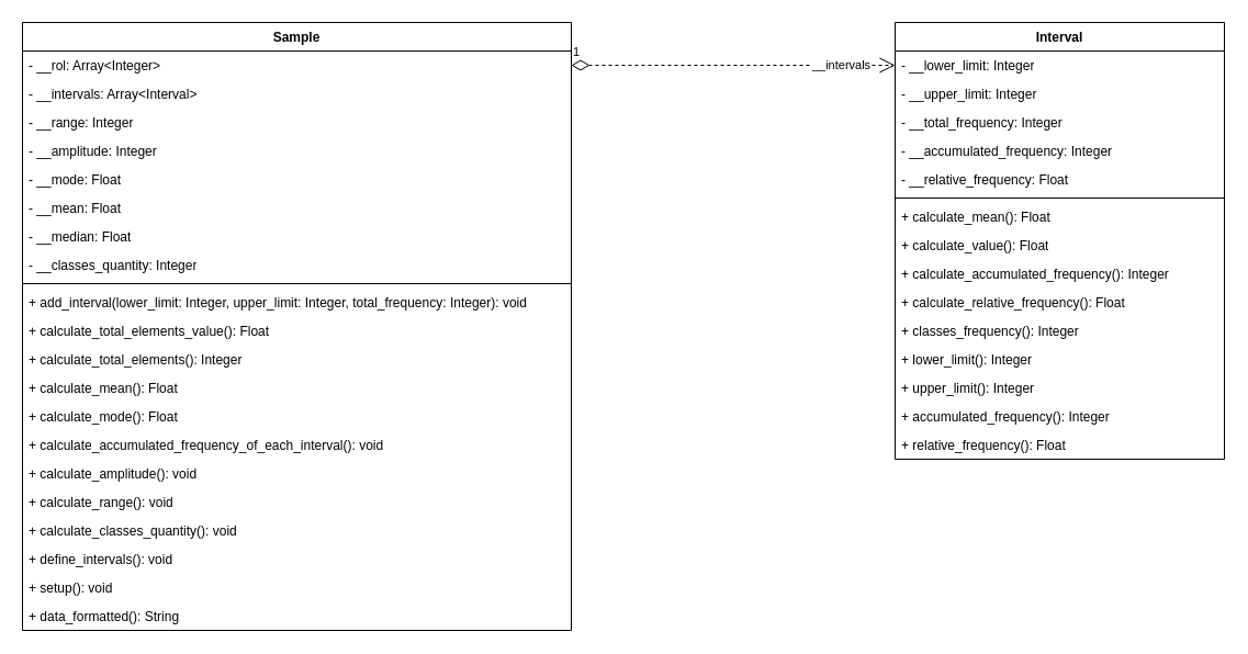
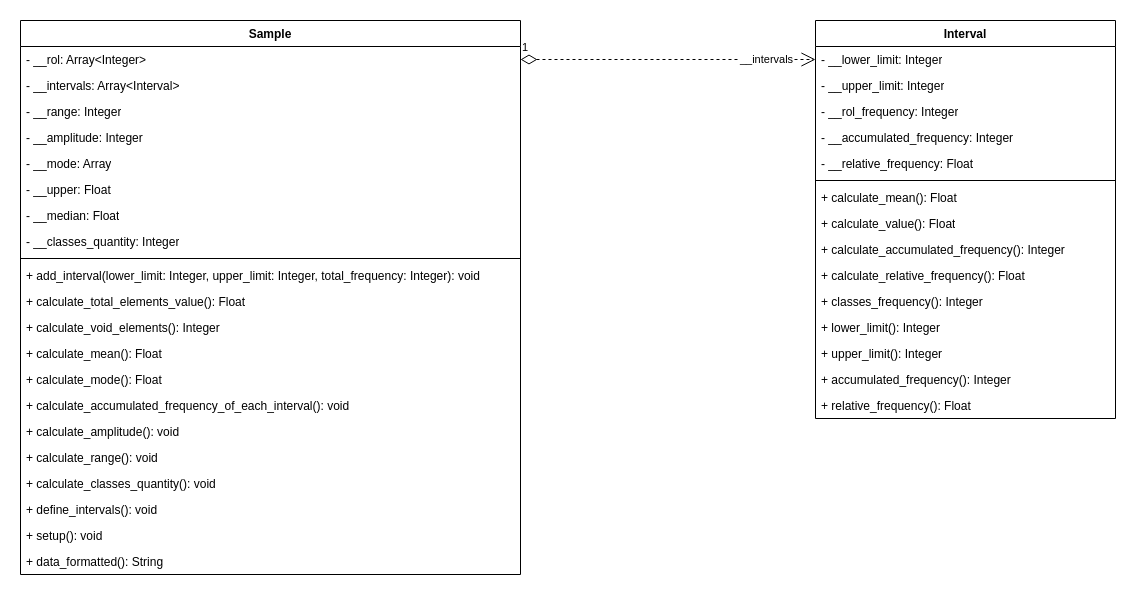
- <mxCell id="5" value="- __total_frequency: Integer" style="text;strokeColor=none;fillColor=none;align=left;verticalAlign=top;spacingLeft=4;spacingRight=4;overflow=hidden;rotatable=0;points=[[0,0.5],[1,0.5]];portConstraint=eastwest;whiteSpace=wrap;html=1;" vertex="1" parent="2"><mxGeometry y="78" width="300" height="26" as="geometry" /></mxCell>
+ <mxCell id="5" value="- __rol_frequency: Integer" style="text;strokeColor=none;fillColor=none;align=left;verticalAlign=top;spacingLeft=4;spacingRight=4;overflow=hidden;rotatable=0;points=[[0,0.5],[1,0.5]];portConstraint=eastwest;whiteSpace=wrap;html=1;" vertex="1" parent="2"><mxGeometry y="78" width="300" height="26" as="geometry" /></mxCell>
- <mxCell id="23" value="- __mode: Float" style="text;strokeColor=none;fillColor=none;align=left;verticalAlign=top;spacingLeft=4;spacingRight=4;overflow=hidden;rotatable=0;points=[[0,0.5],[1,0.5]];portConstraint=eastwest;whiteSpace=wrap;html=1;" vertex="1" parent="18"><mxGeometry y="130" width="500" height="26" as="geometry" /></mxCell>
+ <mxCell id="23" value="- __mode: Array" style="text;strokeColor=none;fillColor=none;align=left;verticalAlign=top;spacingLeft=4;spacingRight=4;overflow=hidden;rotatable=0;points=[[0,0.5],[1,0.5]];portConstraint=eastwest;whiteSpace=wrap;html=1;" vertex="1" parent="18"><mxGeometry y="130" width="500" height="26" as="geometry" /></mxCell>
- <mxCell id="24" value="- __mean: Float" style="text;strokeColor=none;fillColor=none;align=left;verticalAlign=top;spacingLeft=4;spacingRight=4;overflow=hidden;rotatable=0;points=[[0,0.5],[1,0.5]];portConstraint=eastwest;whiteSpace=wrap;html=1;" vertex="1" parent="18"><mxGeometry y="156" width="500" height="26" as="geometry" /></mxCell>
+ <mxCell id="24" value="- __upper: Float" style="text;strokeColor=none;fillColor=none;align=left;verticalAlign=top;spacingLeft=4;spacingRight=4;overflow=hidden;rotatable=0;points=[[0,0.5],[1,0.5]];portConstraint=eastwest;whiteSpace=wrap;html=1;" vertex="1" parent="18"><mxGeometry y="156" width="500" height="26" as="geometry" /></mxCell>
- <mxCell id="30" value="+ calculate_total_elements(): Integer" style="text;strokeColor=none;fillColor=none;align=left;verticalAlign=top;spacingLeft=4;spacingRight=4;overflow=hidden;rotatable=0;points=[[0,0.5],[1,0.5]];portConstraint=eastwest;whiteSpace=wrap;html=1;" vertex="1" parent="18"><mxGeometry y="294" width="500" height="26" as="geometry" /></mxCell>
+ <mxCell id="30" value="+ calculate_void_elements(): Integer" style="text;strokeColor=none;fillColor=none;align=left;verticalAlign=top;spacingLeft=4;spacingRight=4;overflow=hidden;rotatable=0;points=[[0,0.5],[1,0.5]];portConstraint=eastwest;whiteSpace=wrap;html=1;" vertex="1" parent="18"><mxGeometry y="294" width="500" height="26" as="geometry" /></mxCell>
